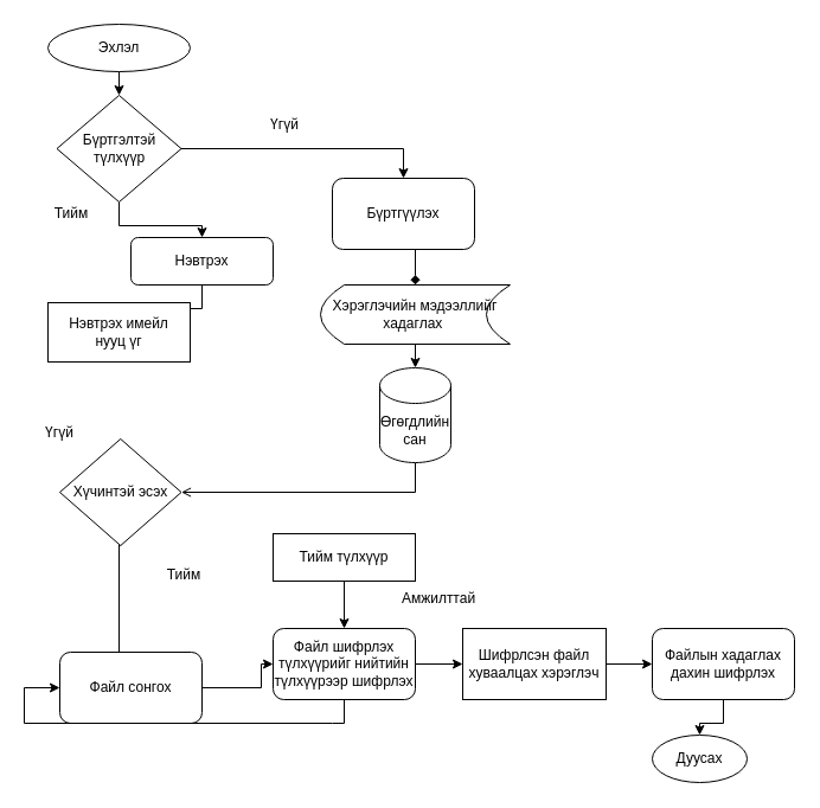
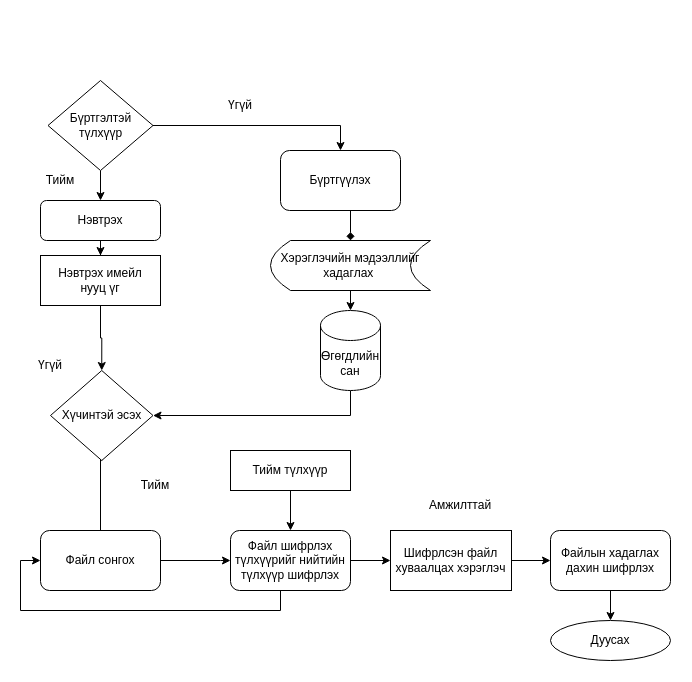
- <mxCell id="2" value="Эхлэл" style="ellipse;whiteSpace=wrap;html=1;" vertex="1" parent="1"><mxGeometry x="40" y="20" width="120" height="40" as="geometry" /></mxCell>
- <mxCell id="26" value="" style="endArrow=classic;html=1;rounded=0;exitX=0.5;exitY=1;exitDx=0;exitDy=0;entryX=0.5;entryY=0;entryDx=0;entryDy=0;" edge="1" parent="1" source="2" target="5"><mxGeometry width="50" height="50" relative="1" as="geometry"><mxPoint x="100" y="380" as="sourcePoint" /><mxPoint x="150" y="330" as="targetPoint" /></mxGeometry></mxCell>
- <mxCell id="9" value="Нэвтрэх" style="rounded=1;whiteSpace=wrap;html=1;" vertex="1" parent="1"><mxGeometry x="110" y="200" width="120" height="40" as="geometry" /></mxCell>
+ <mxCell id="9" value="Нэвтрэх" style="rounded=1;whiteSpace=wrap;html=1;" vertex="1" parent="1"><mxGeometry x="40" y="200" width="120" height="40" as="geometry" /></mxCell>
+ <mxCell id="10" style="edgeStyle=orthogonalEdgeStyle;rounded=0;orthogonalLoop=1;jettySize=auto;html=1;exitX=0.5;exitY=1;exitDx=0;exitDy=0;entryX=0.5;entryY=0;entryDx=0;entryDy=0;" edge="1" parent="1" source="11" target="13"><mxGeometry relative="1" as="geometry" /></mxCell>
- <mxCell id="27" style="edgeStyle=orthogonalEdgeStyle;rounded=0;orthogonalLoop=1;jettySize=auto;html=1;exitX=0.5;exitY=1;exitDx=0;exitDy=0;exitPerimeter=0;entryX=1;entryY=0.5;entryDx=0;entryDy=0;endArrow=open;" edge="1" parent="1" source="28" target="13"><mxGeometry relative="1" as="geometry" /></mxCell>
+ <mxCell id="27" style="edgeStyle=orthogonalEdgeStyle;rounded=0;orthogonalLoop=1;jettySize=auto;html=1;exitX=0.5;exitY=1;exitDx=0;exitDy=0;exitPerimeter=0;entryX=1;entryY=0.5;entryDx=0;entryDy=0;" edge="1" parent="1" source="28" target="13"><mxGeometry relative="1" as="geometry" /></mxCell>
- <mxCell id="35" value="Амжилттай" style="text;strokeColor=none;align=center;fillColor=none;html=1;verticalAlign=middle;whiteSpace=wrap;rounded=0;" vertex="1" parent="1"><mxGeometry x="340" y="490" width="60" height="30" as="geometry" /></mxCell>
+ <mxCell id="35" value="Амжилттай" style="text;strokeColor=none;align=center;fillColor=none;html=1;verticalAlign=middle;whiteSpace=wrap;rounded=0;" vertex="1" parent="1"><mxGeometry x="430" y="490" width="60" height="30" as="geometry" /></mxCell>
- <mxCell id="18" value="Файл шифрлэх түлхүүрийг нийтийн түлхүүрээр шифрлэх" style="rounded=1;whiteSpace=wrap;html=1;" vertex="1" parent="1"><mxGeometry x="230" y="530" width="120" height="60" as="geometry" /></mxCell>
+ <mxCell id="18" value="Файл шифрлэх түлхүүрийг нийтийн түлхүүр шифрлэх" style="rounded=1;whiteSpace=wrap;html=1;" vertex="1" parent="1"><mxGeometry x="230" y="530" width="120" height="60" as="geometry" /></mxCell>
- <mxCell id="15" value="Файл сонгох" style="rounded=1;whiteSpace=wrap;html=1;" vertex="1" parent="1"><mxGeometry x="50" y="550" width="120" height="60" as="geometry" /></mxCell>
+ <mxCell id="15" value="Файл сонгох" style="rounded=1;whiteSpace=wrap;html=1;" vertex="1" parent="1"><mxGeometry x="40" y="530" width="120" height="60" as="geometry" /></mxCell>
- <mxCell id="25" value="Дуусах" style="ellipse;whiteSpace=wrap;html=1;" vertex="1" parent="1"><mxGeometry x="550" y="620" width="80" height="40" as="geometry" /></mxCell>
+ <mxCell id="25" value="Дуусах" style="ellipse;whiteSpace=wrap;html=1;" vertex="1" parent="1"><mxGeometry x="550" y="620" width="120" height="40" as="geometry" /></mxCell>
